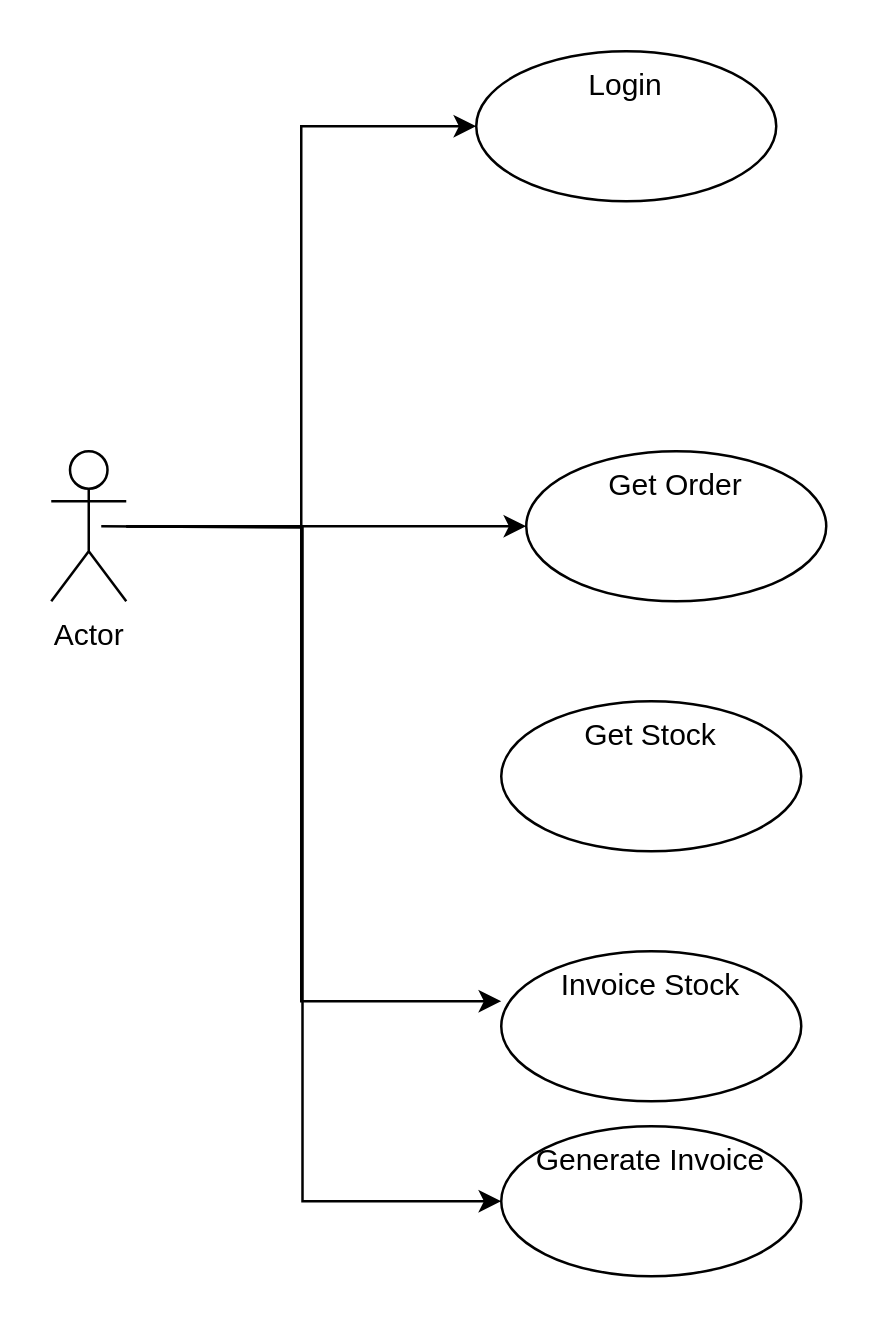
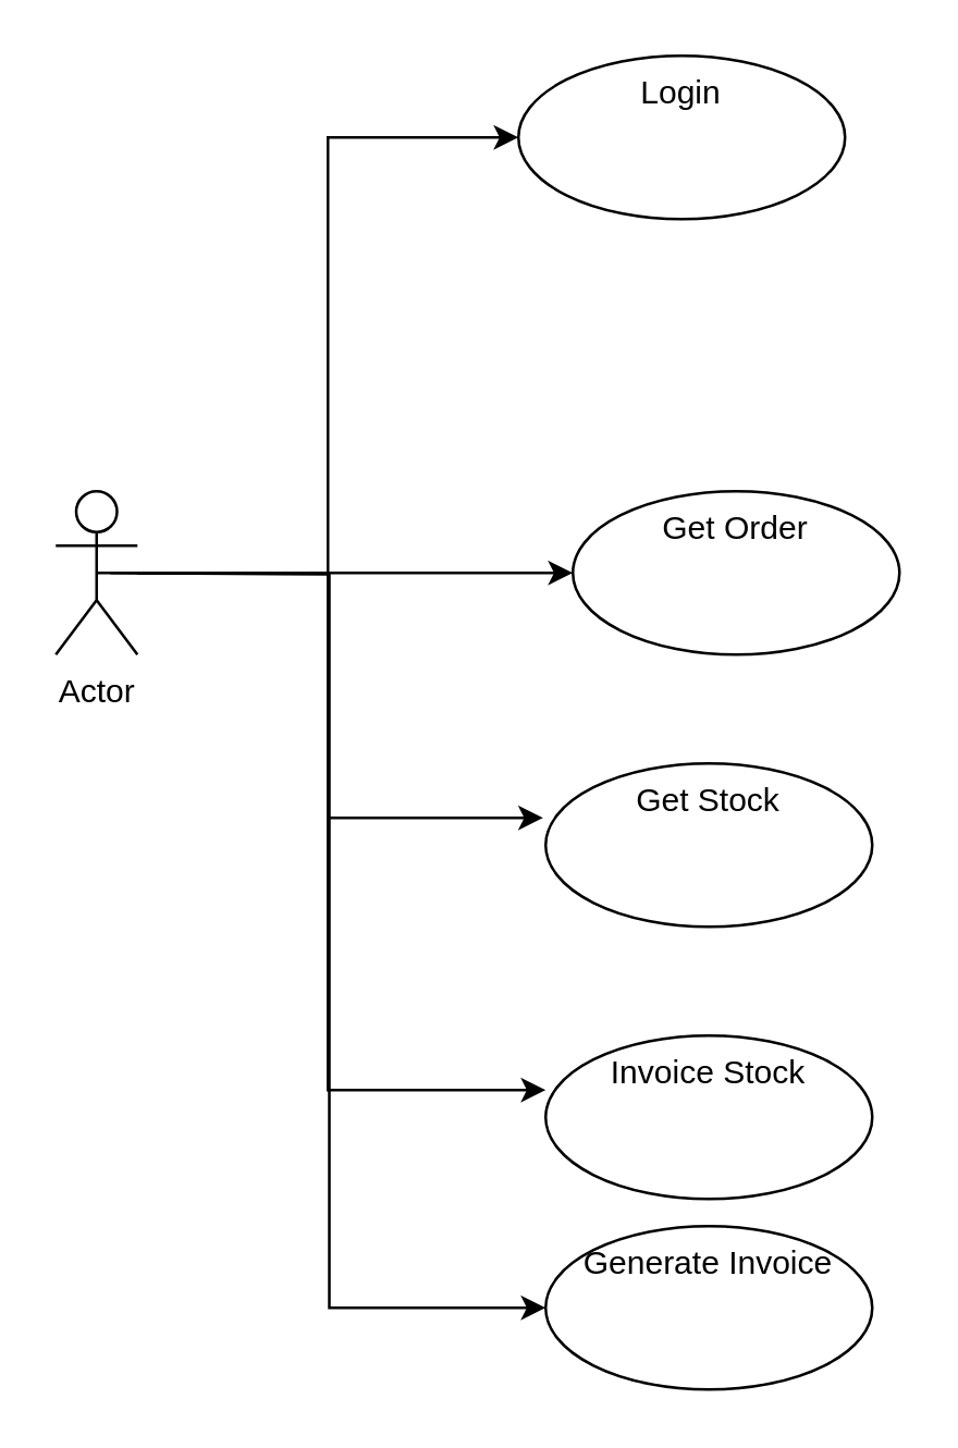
+ <mxCell id="9" value="" style="edgeStyle=orthogonalEdgeStyle;rounded=0;orthogonalLoop=1;jettySize=auto;html=1;entryX=-0.008;entryY=0.333;entryDx=0;entryDy=0;entryPerimeter=0;exitX=0.5;exitY=0.5;exitDx=0;exitDy=0;exitPerimeter=0;" edge="1" parent="1" source="3" target="6"><mxGeometry relative="1" as="geometry"><mxPoint x="60" y="220" as="sourcePoint" /><mxPoint x="220" y="220" as="targetPoint" /><Array as="points"><mxPoint x="120" y="210" /><mxPoint x="120" y="300" /></Array></mxGeometry></mxCell>
